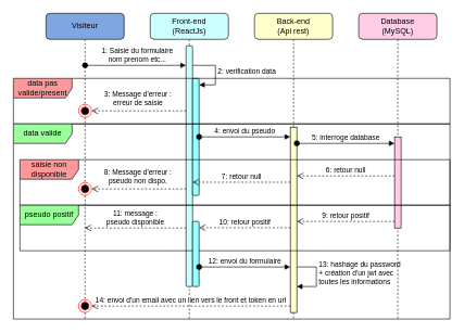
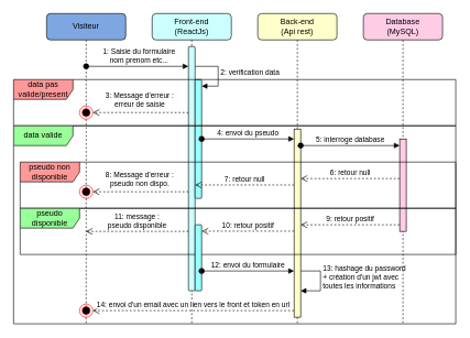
- <mxCell id="18" value="saisie non disponible" style="shape=umlFrame;whiteSpace=wrap;html=1;pointerEvents=0;width=90;height=30;rounded=1;fillColor=#FF9999;" vertex="1" parent="1"><mxGeometry x="30" y="245" width="660" height="70" as="geometry" /></mxCell>
+ <mxCell id="18" value="pseudo non disponible" style="shape=umlFrame;whiteSpace=wrap;html=1;pointerEvents=0;width=90;height=30;rounded=1;fillColor=#FF9999;" vertex="1" parent="1"><mxGeometry x="30" y="245" width="660" height="70" as="geometry" /></mxCell>
- <mxCell id="19" value="pseudo positif" style="shape=umlFrame;whiteSpace=wrap;html=1;pointerEvents=0;width=90;height=30;rounded=1;fillColor=#99FF99;" vertex="1" parent="1"><mxGeometry x="30" y="315" width="660" height="70" as="geometry" /></mxCell>
+ <mxCell id="19" value="pseudo disponible" style="shape=umlFrame;whiteSpace=wrap;html=1;pointerEvents=0;width=90;height=30;rounded=1;fillColor=#99FF99;" vertex="1" parent="1"><mxGeometry x="30" y="315" width="660" height="70" as="geometry" /></mxCell>
